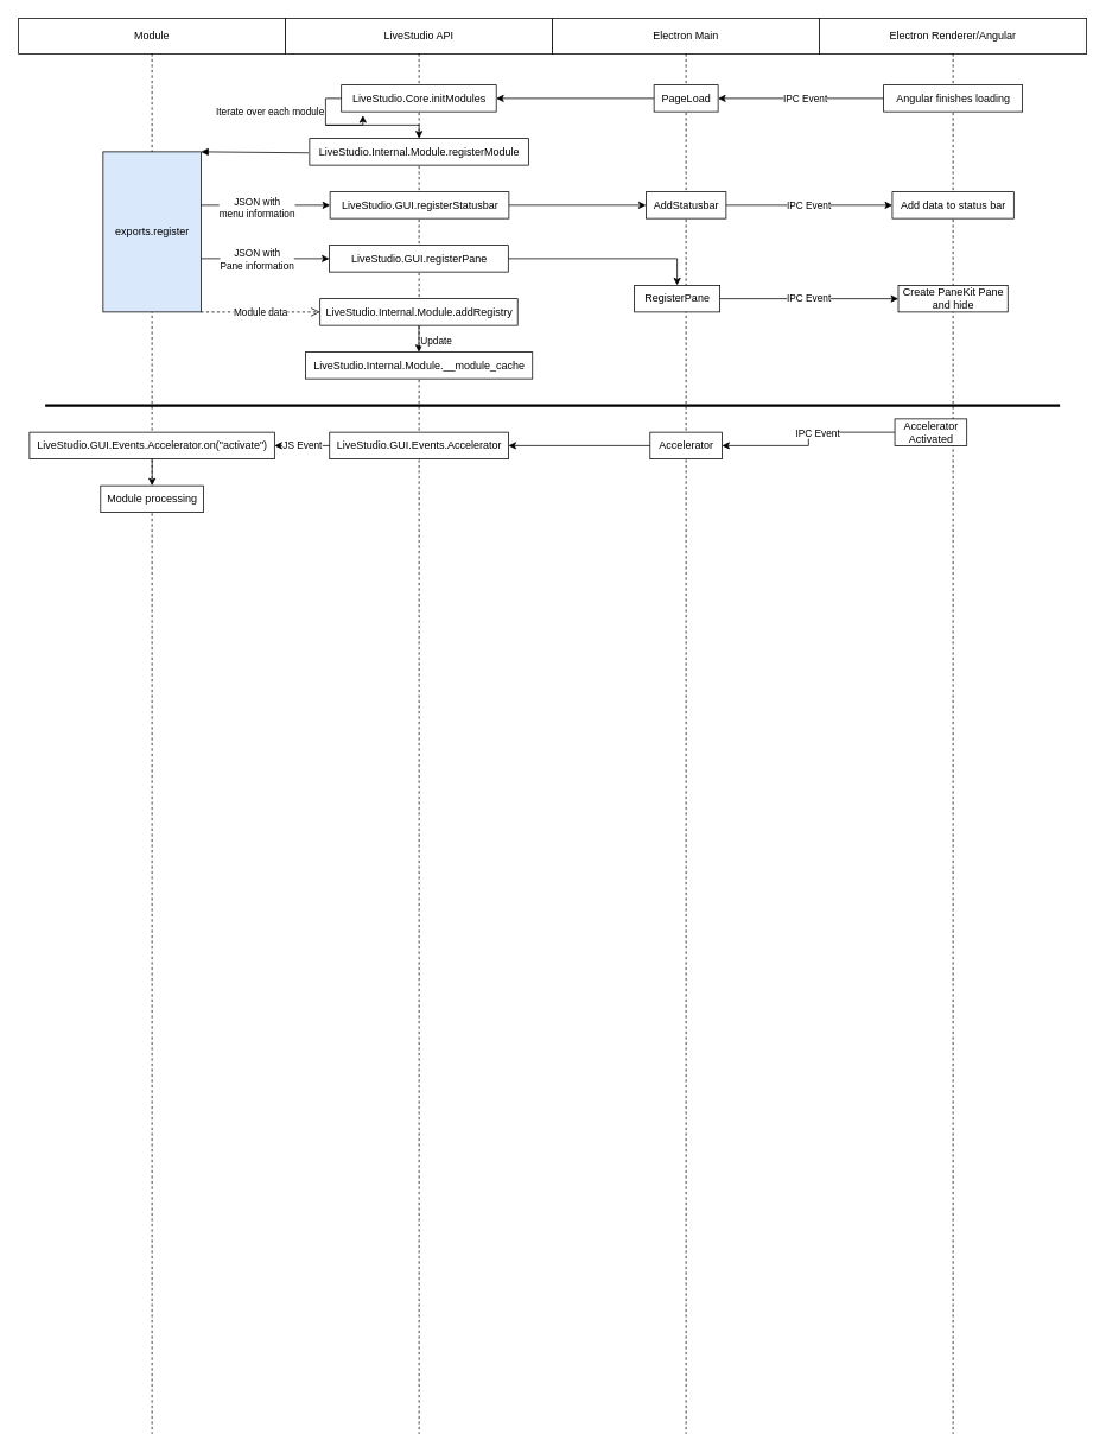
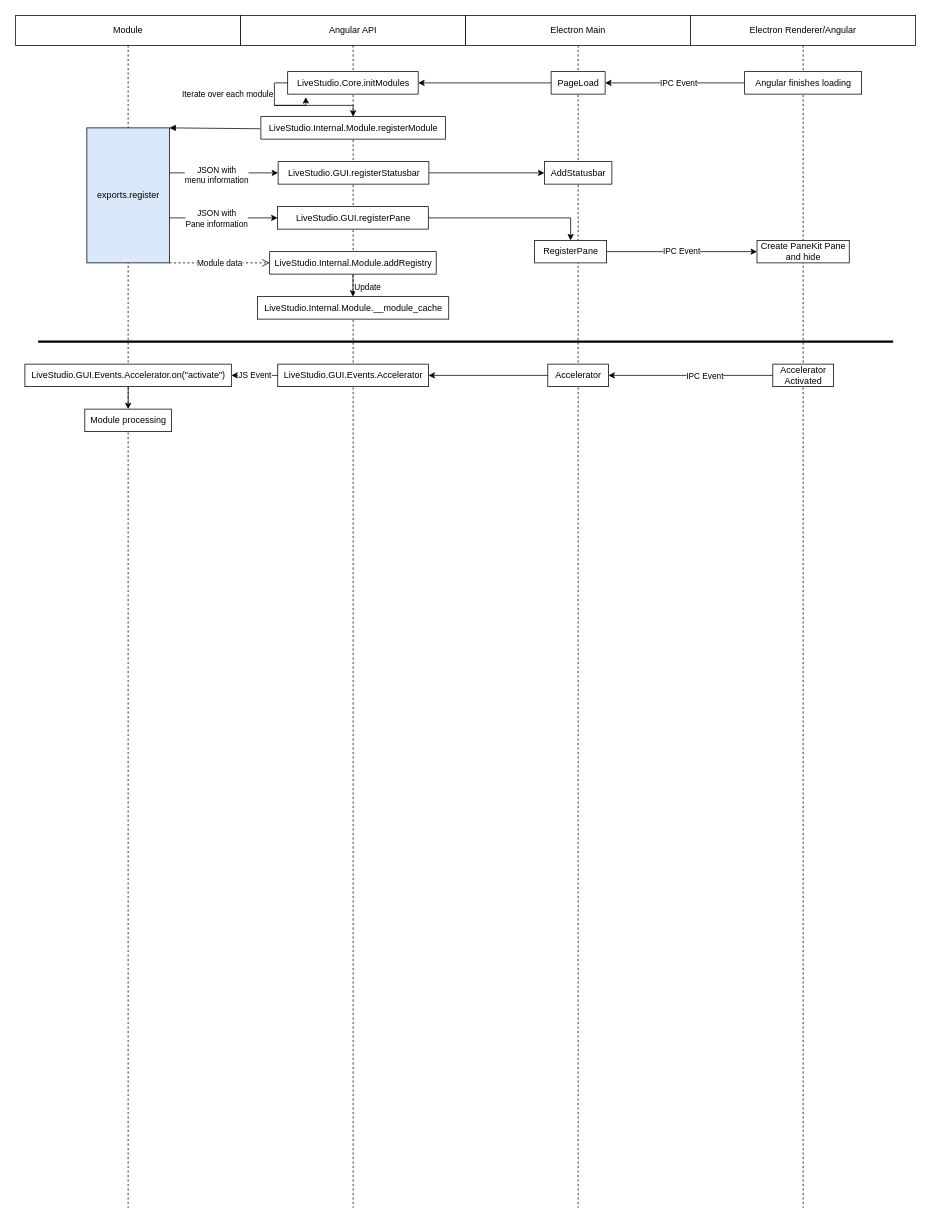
- <mxCell id="7" value="LiveStudio API" style="shape=umlLifeline;perimeter=lifelinePerimeter;whiteSpace=wrap;html=1;container=1;collapsible=0;recursiveResize=0;outlineConnect=0;" parent="1" vertex="1"><mxGeometry x="320" width="300" height="1590" as="geometry" y="20" /></mxCell>
+ <mxCell id="7" value="Angular API" style="shape=umlLifeline;perimeter=lifelinePerimeter;whiteSpace=wrap;html=1;container=1;collapsible=0;recursiveResize=0;outlineConnect=0;" parent="1" vertex="1"><mxGeometry x="320" width="300" height="1590" as="geometry" y="20" /></mxCell>
- <mxCell id="27" value="IPC Event" style="edgeStyle=orthogonalEdgeStyle;rounded=0;orthogonalLoop=1;jettySize=auto;html=1;" parent="1" source="38" target="20" edge="1"><mxGeometry relative="1" as="geometry" /></mxCell>
- <mxCell id="20" value="Add data to status bar" style="html=1;points=[];perimeter=orthogonalPerimeter;" parent="17" vertex="1"><mxGeometry x="81.75" y="195" width="136.5" height="30" as="geometry" /></mxCell>
- <mxCell id="19" value="Accelerator&lt;br&gt;Activated" style="html=1;points=[];perimeter=orthogonalPerimeter;" parent="17" vertex="1"><mxGeometry x="84.57" y="450" width="80.87" height="30" as="geometry" /></mxCell>
+ <mxCell id="19" value="Accelerator&lt;br&gt;Activated" style="html=1;points=[];perimeter=orthogonalPerimeter;" parent="17" vertex="1"><mxGeometry x="109.57" y="465" width="80.87" height="30" as="geometry" /></mxCell>
